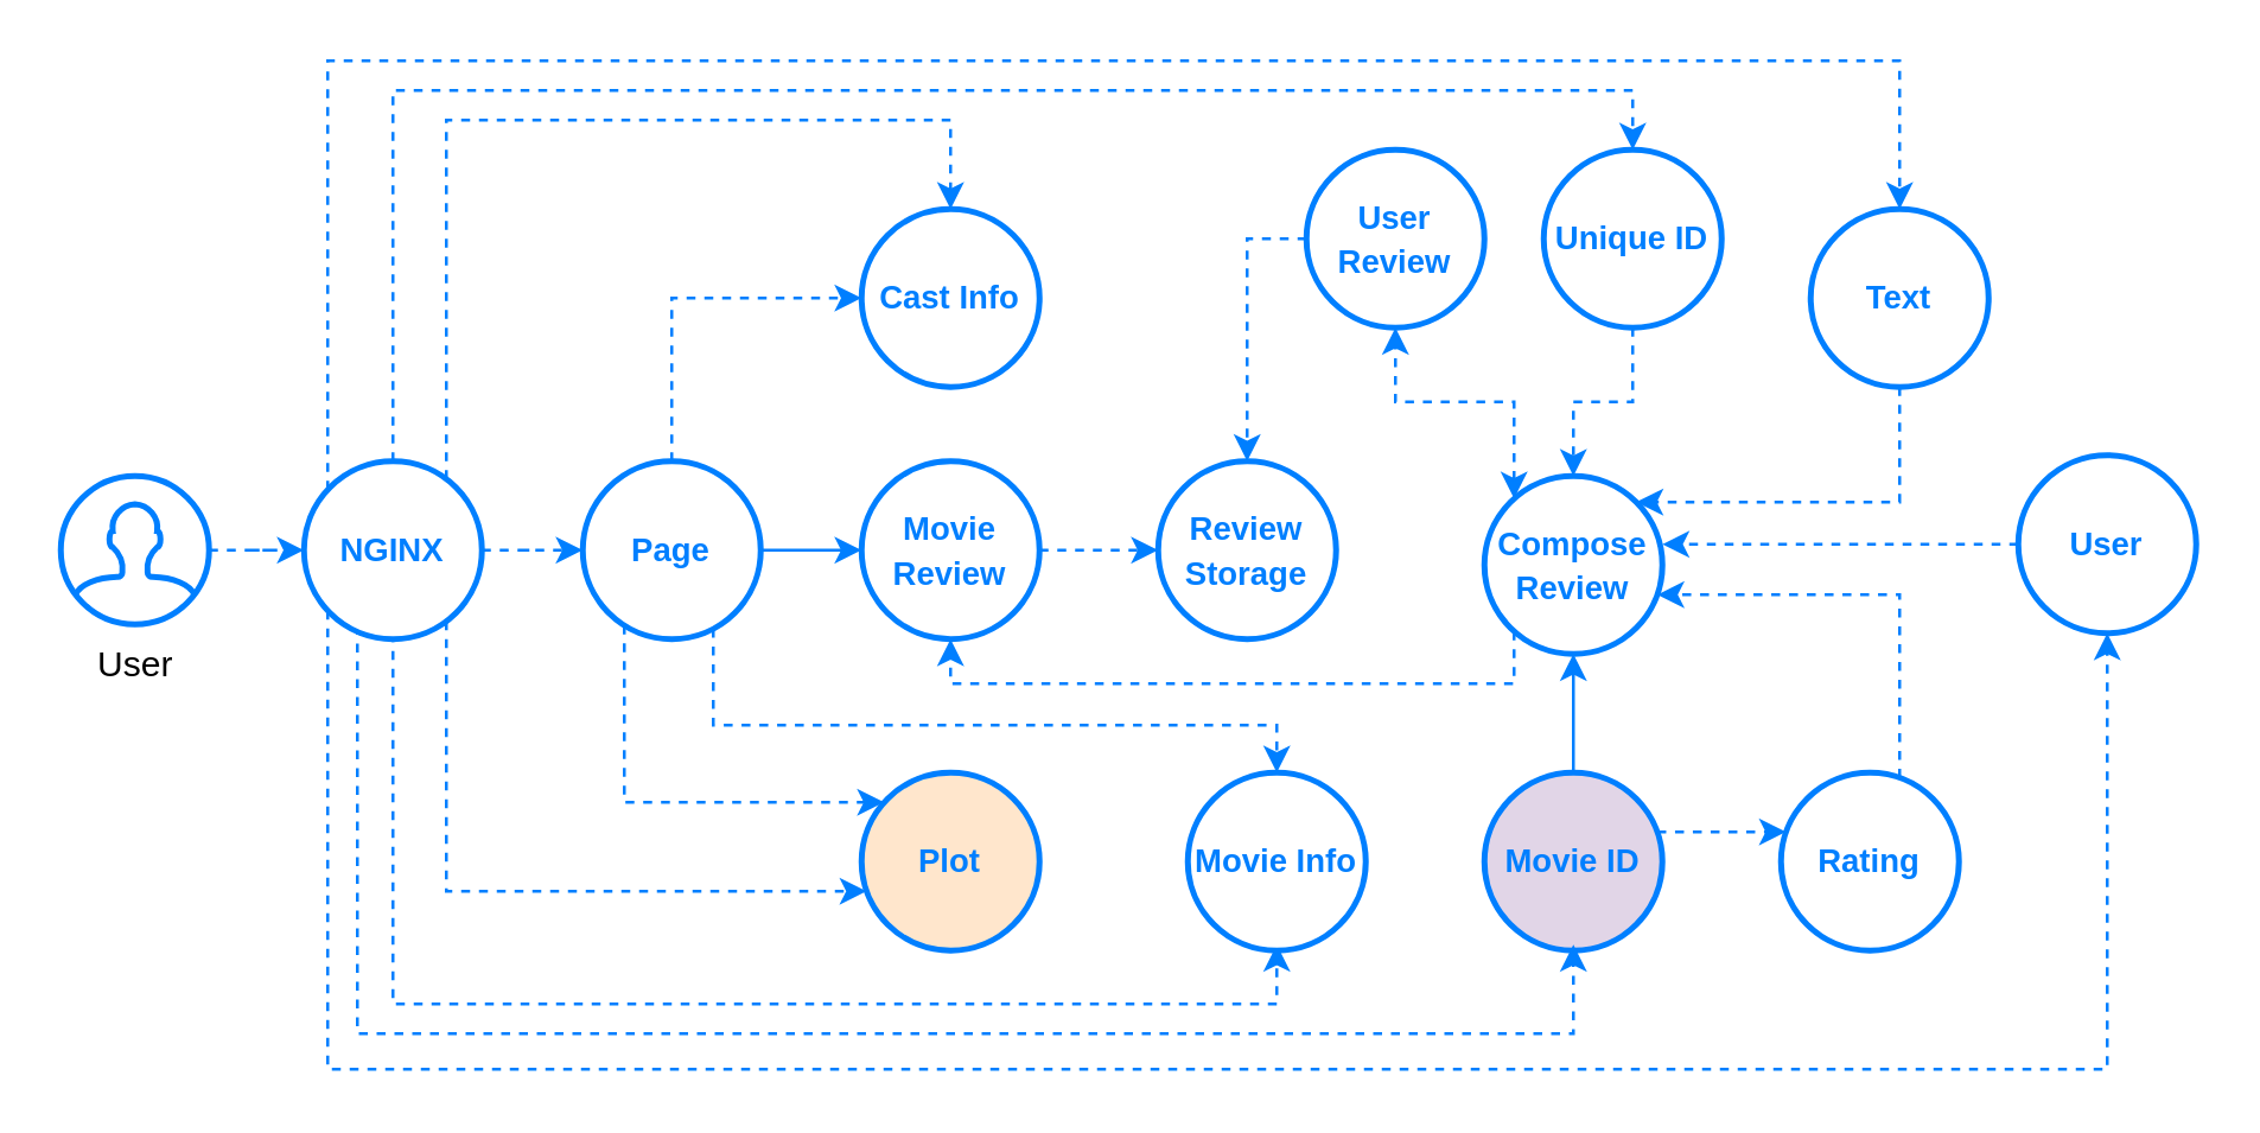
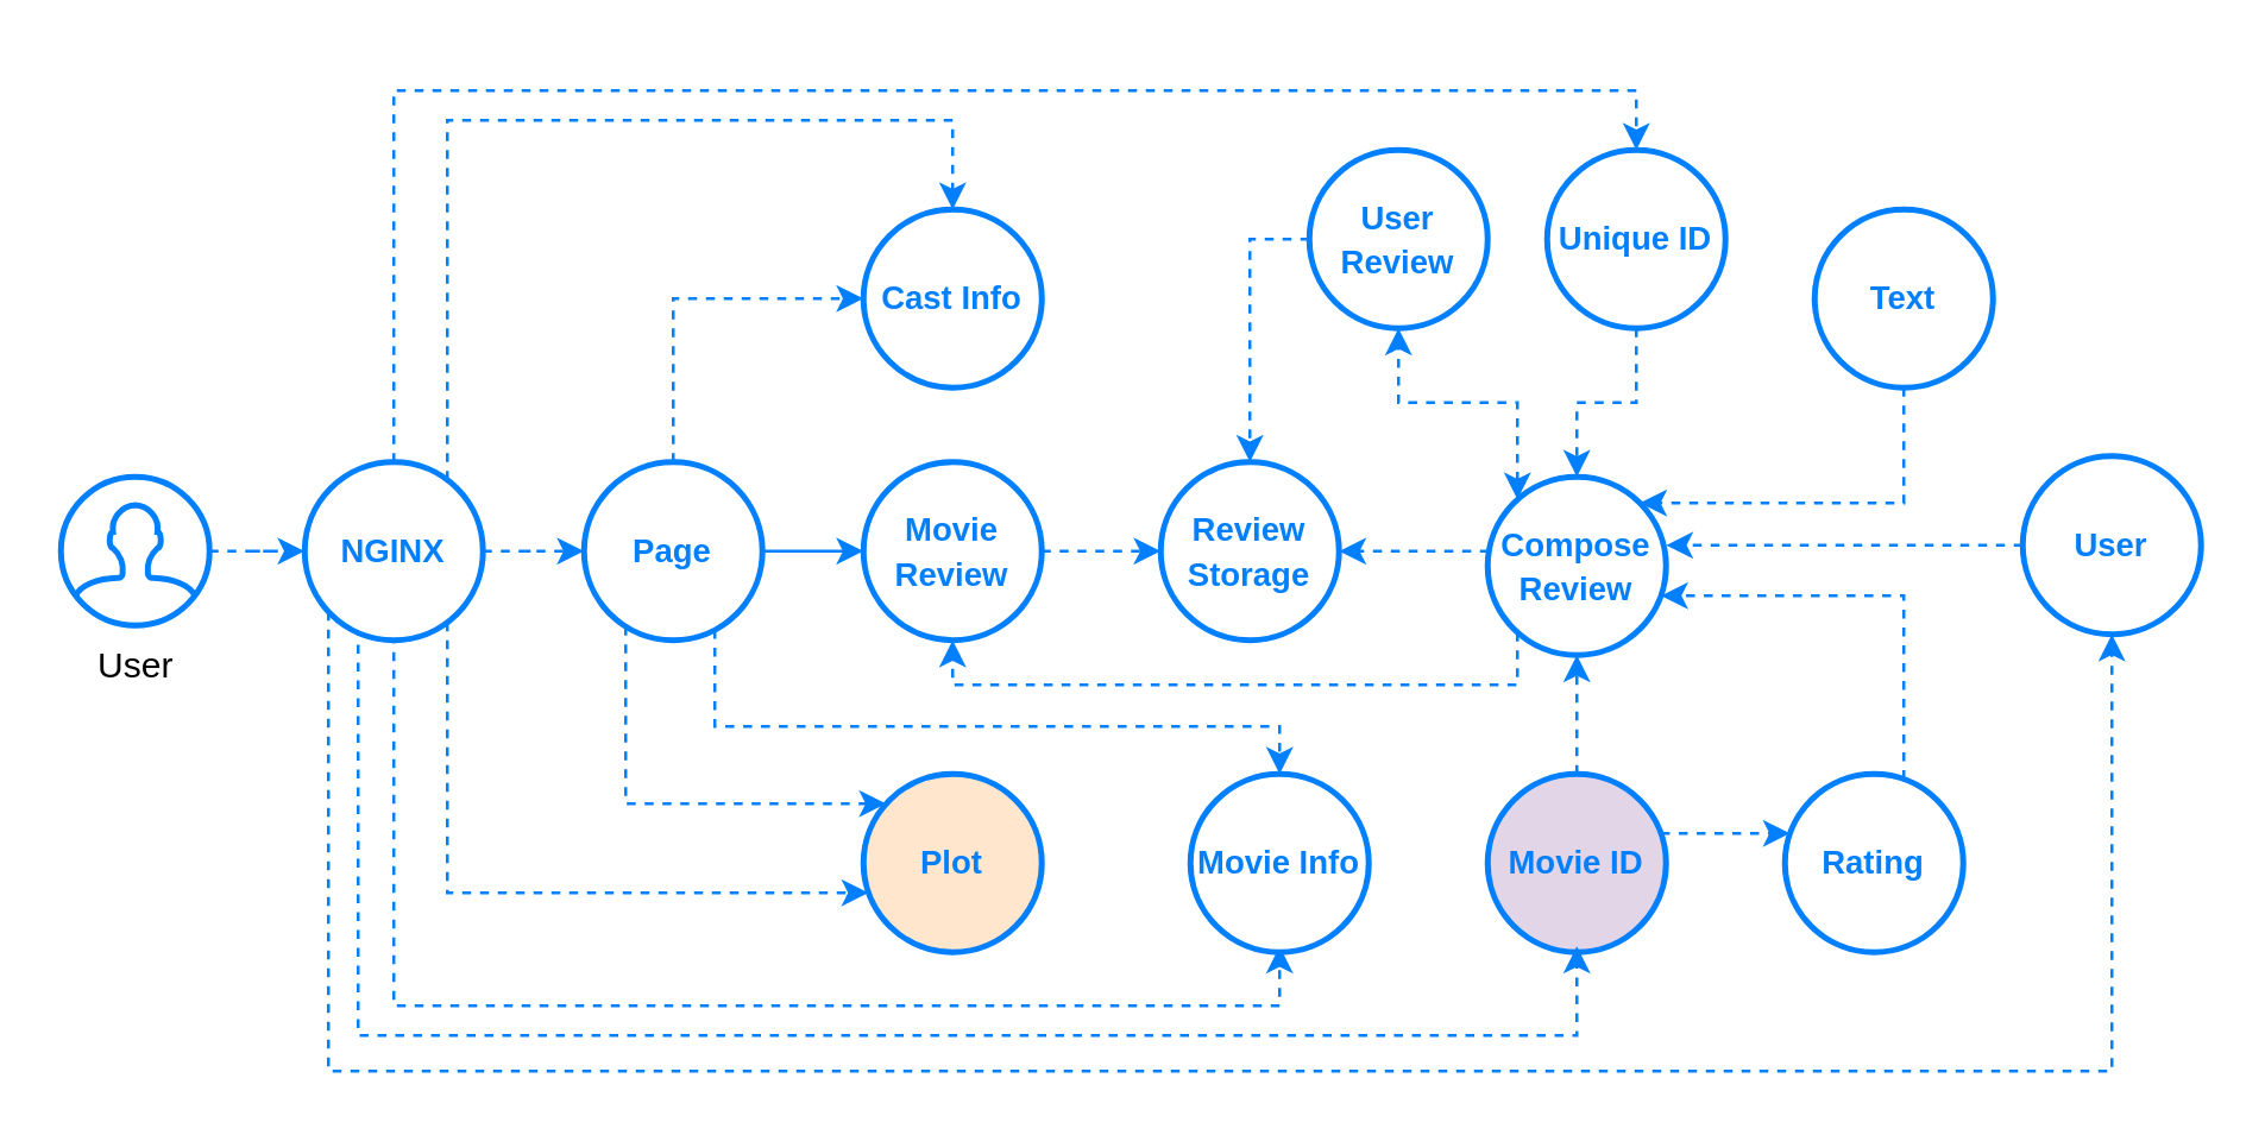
- <mxCell id="30" style="edgeStyle=orthogonalEdgeStyle;rounded=0;orthogonalLoop=1;jettySize=auto;html=1;dashed=1;strokeColor=#007FFF;" edge="1" parent="1" source="32" target="10"><mxGeometry relative="1" as="geometry"><mxPoint x="120" y="30" as="targetPoint" /><Array as="points"><mxPoint x="110" y="20" /><mxPoint x="640" y="20" /></Array></mxGeometry></mxCell>
+ <mxCell id="15" style="edgeStyle=orthogonalEdgeStyle;rounded=0;orthogonalLoop=1;jettySize=auto;html=1;dashed=1;strokeColor=#007FFF;" edge="1" parent="1" source="18" target="19"><mxGeometry relative="1" as="geometry"><Array as="points"><mxPoint x="490" y="185" /><mxPoint x="490" y="185" /></Array></mxGeometry></mxCell>
- <mxCell id="6" style="edgeStyle=orthogonalEdgeStyle;rounded=0;orthogonalLoop=1;jettySize=auto;html=1;dashed=0;strokeColor=#007FFF;startArrow=none;startFill=0;" edge="1" parent="1" source="8" target="18"><mxGeometry relative="1" as="geometry"><mxPoint x="540" y="250" as="targetPoint" /></mxGeometry></mxCell>
+ <mxCell id="6" style="edgeStyle=orthogonalEdgeStyle;rounded=0;orthogonalLoop=1;jettySize=auto;html=1;dashed=1;strokeColor=#007FFF;startArrow=none;startFill=0;" edge="1" parent="1" source="8" target="18"><mxGeometry relative="1" as="geometry"><mxPoint x="540" y="250" as="targetPoint" /></mxGeometry></mxCell>
